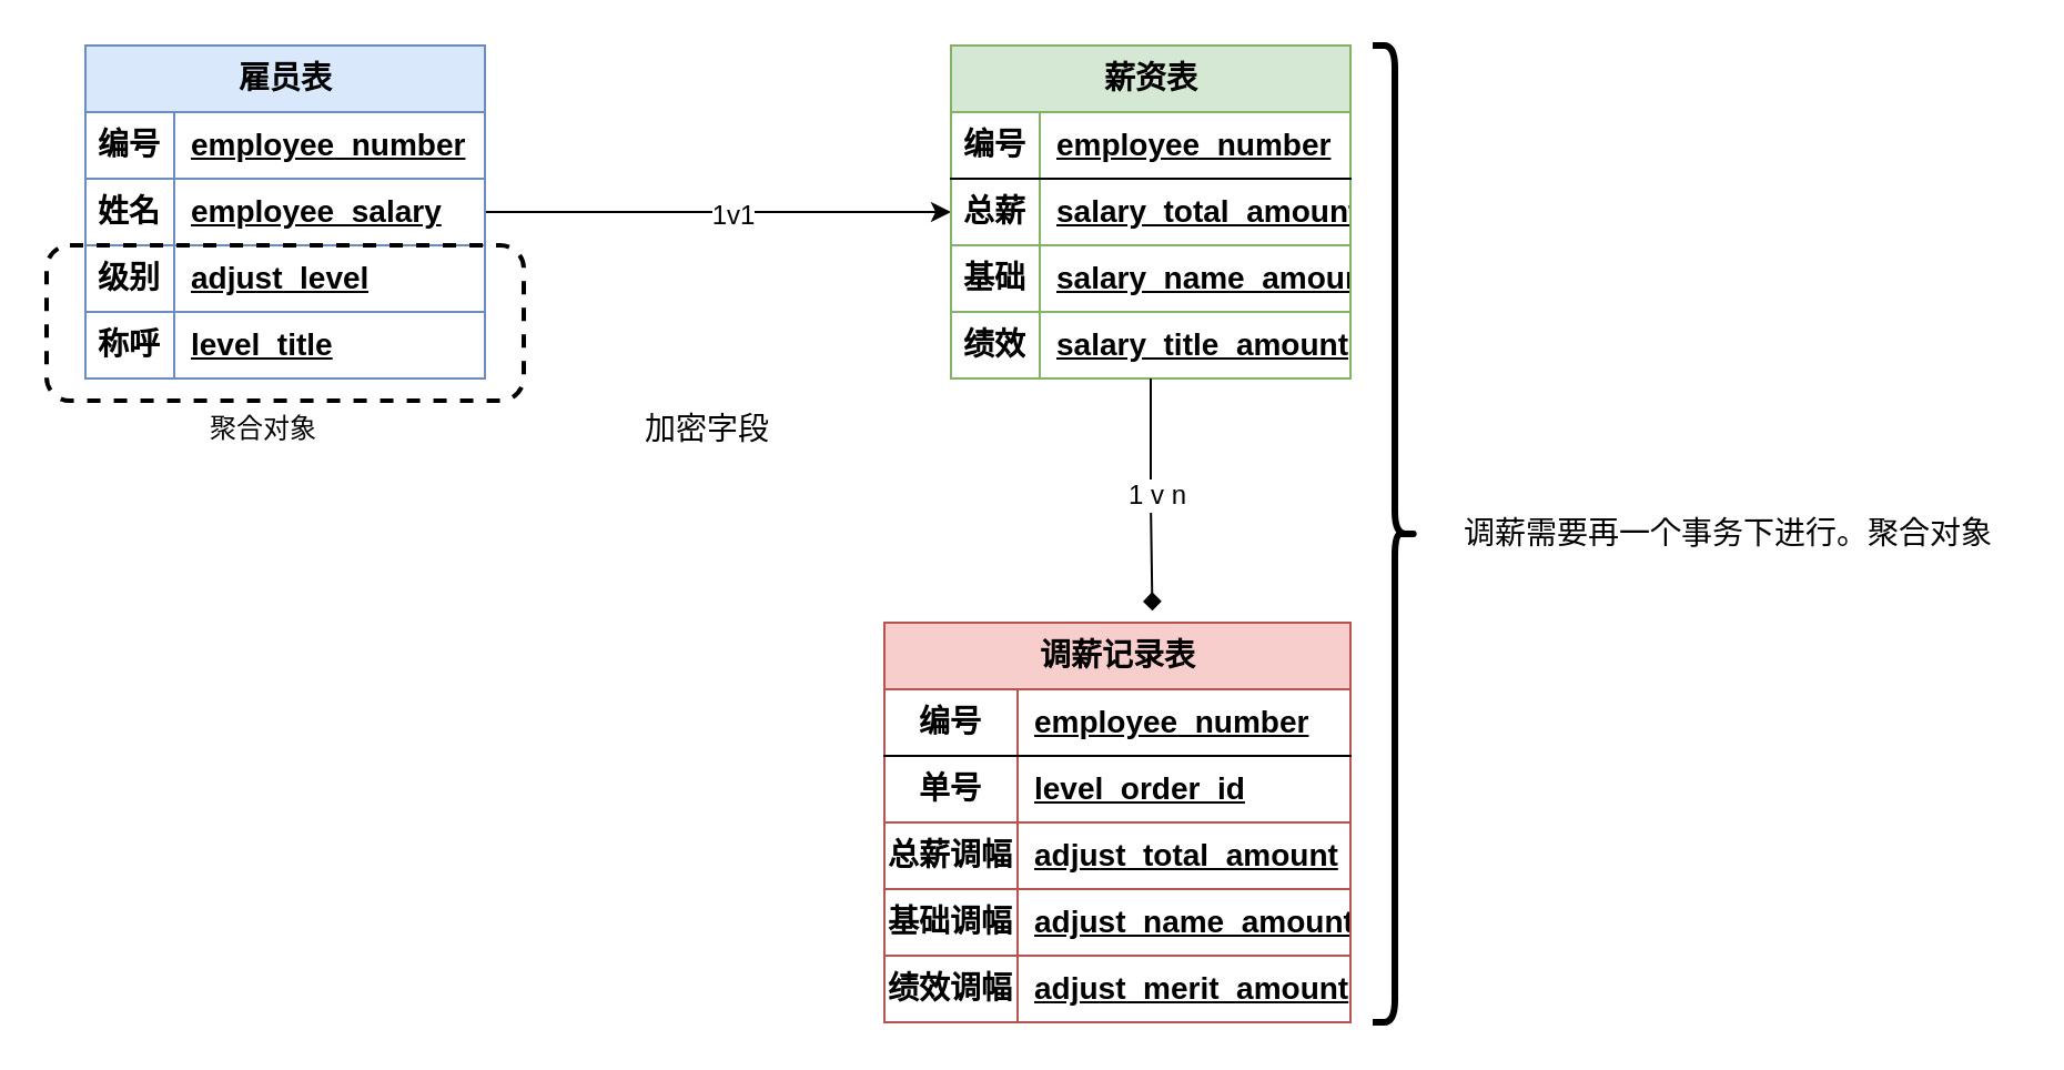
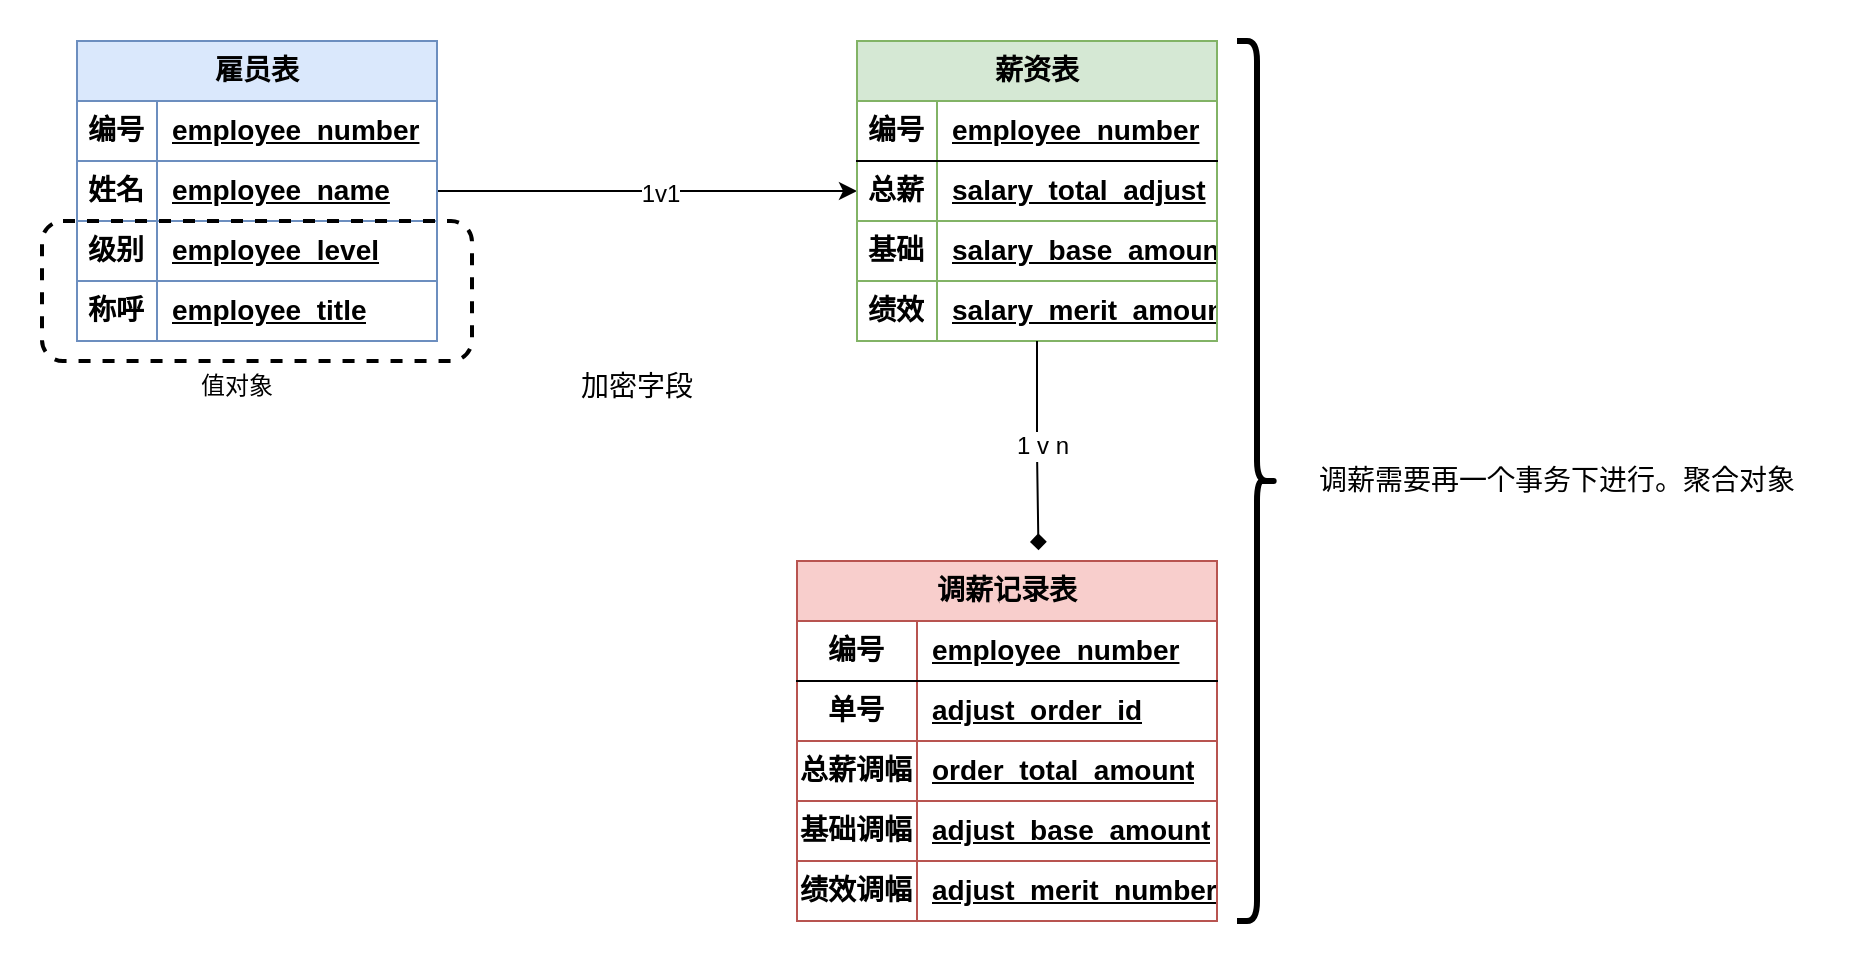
- <mxCell id="10" value="employee_salary" style="shape=partialRectangle;connectable=0;fillColor=none;top=0;left=0;bottom=0;right=0;align=left;spacingLeft=6;fontStyle=5;overflow=hidden;whiteSpace=wrap;html=1;fontSize=14;strokeColor=#6C8EBF;" vertex="1" parent="8"><mxGeometry x="40" width="140" height="30" as="geometry"><mxRectangle width="140" height="30" as="alternateBounds" /></mxGeometry></mxCell>
+ <mxCell id="10" value="employee_name" style="shape=partialRectangle;connectable=0;fillColor=none;top=0;left=0;bottom=0;right=0;align=left;spacingLeft=6;fontStyle=5;overflow=hidden;whiteSpace=wrap;html=1;fontSize=14;strokeColor=#6C8EBF;" vertex="1" parent="8"><mxGeometry x="40" width="140" height="30" as="geometry"><mxRectangle width="140" height="30" as="alternateBounds" /></mxGeometry></mxCell>
- <mxCell id="23" value="salary_total_amount" style="shape=partialRectangle;connectable=0;fillColor=none;top=0;left=0;bottom=0;right=0;align=left;spacingLeft=6;fontStyle=5;overflow=hidden;whiteSpace=wrap;html=1;fontSize=14;strokeColor=#82B366;" vertex="1" parent="21"><mxGeometry x="40" width="140" height="30" as="geometry"><mxRectangle width="140" height="30" as="alternateBounds" /></mxGeometry></mxCell>
+ <mxCell id="23" value="salary_total_adjust" style="shape=partialRectangle;connectable=0;fillColor=none;top=0;left=0;bottom=0;right=0;align=left;spacingLeft=6;fontStyle=5;overflow=hidden;whiteSpace=wrap;html=1;fontSize=14;strokeColor=#82B366;" vertex="1" parent="21"><mxGeometry x="40" width="140" height="30" as="geometry"><mxRectangle width="140" height="30" as="alternateBounds" /></mxGeometry></mxCell>
- <mxCell id="13" value="adjust_level" style="shape=partialRectangle;connectable=0;fillColor=none;top=0;left=0;bottom=0;right=0;align=left;spacingLeft=6;fontStyle=5;overflow=hidden;whiteSpace=wrap;html=1;fontSize=14;strokeColor=#6C8EBF;" vertex="1" parent="11"><mxGeometry x="40" width="140" height="30" as="geometry"><mxRectangle width="140" height="30" as="alternateBounds" /></mxGeometry></mxCell>
+ <mxCell id="13" value="employee_level" style="shape=partialRectangle;connectable=0;fillColor=none;top=0;left=0;bottom=0;right=0;align=left;spacingLeft=6;fontStyle=5;overflow=hidden;whiteSpace=wrap;html=1;fontSize=14;strokeColor=#6C8EBF;" vertex="1" parent="11"><mxGeometry x="40" width="140" height="30" as="geometry"><mxRectangle width="140" height="30" as="alternateBounds" /></mxGeometry></mxCell>
- <mxCell id="26" value="salary_name_amount" style="shape=partialRectangle;connectable=0;fillColor=none;top=0;left=0;bottom=0;right=0;align=left;spacingLeft=6;fontStyle=5;overflow=hidden;whiteSpace=wrap;html=1;fontSize=14;strokeColor=#82B366;" vertex="1" parent="24"><mxGeometry x="40" width="140" height="30" as="geometry"><mxRectangle width="140" height="30" as="alternateBounds" /></mxGeometry></mxCell>
+ <mxCell id="26" value="salary_base_amount" style="shape=partialRectangle;connectable=0;fillColor=none;top=0;left=0;bottom=0;right=0;align=left;spacingLeft=6;fontStyle=5;overflow=hidden;whiteSpace=wrap;html=1;fontSize=14;strokeColor=#82B366;" vertex="1" parent="24"><mxGeometry x="40" width="140" height="30" as="geometry"><mxRectangle width="140" height="30" as="alternateBounds" /></mxGeometry></mxCell>
- <mxCell id="16" value="level_title" style="shape=partialRectangle;connectable=0;fillColor=none;top=0;left=0;bottom=0;right=0;align=left;spacingLeft=6;fontStyle=5;overflow=hidden;whiteSpace=wrap;html=1;fontSize=14;strokeColor=#6C8EBF;" vertex="1" parent="14"><mxGeometry x="40" width="140" height="30" as="geometry"><mxRectangle width="140" height="30" as="alternateBounds" /></mxGeometry></mxCell>
+ <mxCell id="16" value="employee_title" style="shape=partialRectangle;connectable=0;fillColor=none;top=0;left=0;bottom=0;right=0;align=left;spacingLeft=6;fontStyle=5;overflow=hidden;whiteSpace=wrap;html=1;fontSize=14;strokeColor=#6C8EBF;" vertex="1" parent="14"><mxGeometry x="40" width="140" height="30" as="geometry"><mxRectangle width="140" height="30" as="alternateBounds" /></mxGeometry></mxCell>
- <mxCell id="29" value="salary_title_amount" style="shape=partialRectangle;connectable=0;fillColor=none;top=0;left=0;bottom=0;right=0;align=left;spacingLeft=6;fontStyle=5;overflow=hidden;whiteSpace=wrap;html=1;fontSize=14;strokeColor=#82B366;" vertex="1" parent="27"><mxGeometry x="40" width="140" height="30" as="geometry"><mxRectangle width="140" height="30" as="alternateBounds" /></mxGeometry></mxCell>
+ <mxCell id="29" value="salary_merit_amount" style="shape=partialRectangle;connectable=0;fillColor=none;top=0;left=0;bottom=0;right=0;align=left;spacingLeft=6;fontStyle=5;overflow=hidden;whiteSpace=wrap;html=1;fontSize=14;strokeColor=#82B366;" vertex="1" parent="27"><mxGeometry x="40" width="140" height="30" as="geometry"><mxRectangle width="140" height="30" as="alternateBounds" /></mxGeometry></mxCell>
- <mxCell id="52" value="聚合对象" style="text;html=1;align=center;verticalAlign=middle;resizable=0;points=[];autosize=1;strokeColor=none;fillColor=none;fontSize=12;fontFamily=Helvetica;fontColor=default;" vertex="1" parent="1"><mxGeometry x="88" y="178" width="60" height="30" as="geometry" /></mxCell>
+ <mxCell id="52" value="值对象" style="text;html=1;align=center;verticalAlign=middle;resizable=0;points=[];autosize=1;strokeColor=none;fillColor=none;fontSize=12;fontFamily=Helvetica;fontColor=default;" vertex="1" parent="1"><mxGeometry x="88" y="178" width="60" height="30" as="geometry" /></mxCell>
- <mxCell id="36" value="level_order_id" style="shape=partialRectangle;connectable=0;fillColor=none;top=0;left=0;bottom=0;right=0;align=left;spacingLeft=6;fontStyle=5;overflow=hidden;whiteSpace=wrap;html=1;fontSize=14;strokeColor=#B85450;" vertex="1" parent="34"><mxGeometry x="60" width="150" height="30" as="geometry"><mxRectangle width="150" height="30" as="alternateBounds" /></mxGeometry></mxCell>
+ <mxCell id="36" value="adjust_order_id" style="shape=partialRectangle;connectable=0;fillColor=none;top=0;left=0;bottom=0;right=0;align=left;spacingLeft=6;fontStyle=5;overflow=hidden;whiteSpace=wrap;html=1;fontSize=14;strokeColor=#B85450;" vertex="1" parent="34"><mxGeometry x="60" width="150" height="30" as="geometry"><mxRectangle width="150" height="30" as="alternateBounds" /></mxGeometry></mxCell>
- <mxCell id="39" value="adjust_total_amount" style="shape=partialRectangle;connectable=0;fillColor=none;top=0;left=0;bottom=0;right=0;align=left;spacingLeft=6;fontStyle=5;overflow=hidden;whiteSpace=wrap;html=1;fontSize=14;strokeColor=#B85450;" vertex="1" parent="37"><mxGeometry x="60" width="150" height="30" as="geometry"><mxRectangle width="150" height="30" as="alternateBounds" /></mxGeometry></mxCell>
+ <mxCell id="39" value="order_total_amount" style="shape=partialRectangle;connectable=0;fillColor=none;top=0;left=0;bottom=0;right=0;align=left;spacingLeft=6;fontStyle=5;overflow=hidden;whiteSpace=wrap;html=1;fontSize=14;strokeColor=#B85450;" vertex="1" parent="37"><mxGeometry x="60" width="150" height="30" as="geometry"><mxRectangle width="150" height="30" as="alternateBounds" /></mxGeometry></mxCell>
- <mxCell id="42" value="adjust_name_amount" style="shape=partialRectangle;connectable=0;fillColor=none;top=0;left=0;bottom=0;right=0;align=left;spacingLeft=6;fontStyle=5;overflow=hidden;whiteSpace=wrap;html=1;fontSize=14;strokeColor=#B85450;" vertex="1" parent="40"><mxGeometry x="60" width="150" height="30" as="geometry"><mxRectangle width="150" height="30" as="alternateBounds" /></mxGeometry></mxCell>
+ <mxCell id="42" value="adjust_base_amount" style="shape=partialRectangle;connectable=0;fillColor=none;top=0;left=0;bottom=0;right=0;align=left;spacingLeft=6;fontStyle=5;overflow=hidden;whiteSpace=wrap;html=1;fontSize=14;strokeColor=#B85450;" vertex="1" parent="40"><mxGeometry x="60" width="150" height="30" as="geometry"><mxRectangle width="150" height="30" as="alternateBounds" /></mxGeometry></mxCell>
- <mxCell id="45" value="adjust_merit_amount" style="shape=partialRectangle;connectable=0;fillColor=none;top=0;left=0;bottom=0;right=0;align=left;spacingLeft=6;fontStyle=5;overflow=hidden;whiteSpace=wrap;html=1;fontSize=14;strokeColor=#B85450;" vertex="1" parent="43"><mxGeometry x="60" width="150" height="30" as="geometry"><mxRectangle width="150" height="30" as="alternateBounds" /></mxGeometry></mxCell>
+ <mxCell id="45" value="adjust_merit_number" style="shape=partialRectangle;connectable=0;fillColor=none;top=0;left=0;bottom=0;right=0;align=left;spacingLeft=6;fontStyle=5;overflow=hidden;whiteSpace=wrap;html=1;fontSize=14;strokeColor=#B85450;" vertex="1" parent="43"><mxGeometry x="60" width="150" height="30" as="geometry"><mxRectangle width="150" height="30" as="alternateBounds" /></mxGeometry></mxCell>
